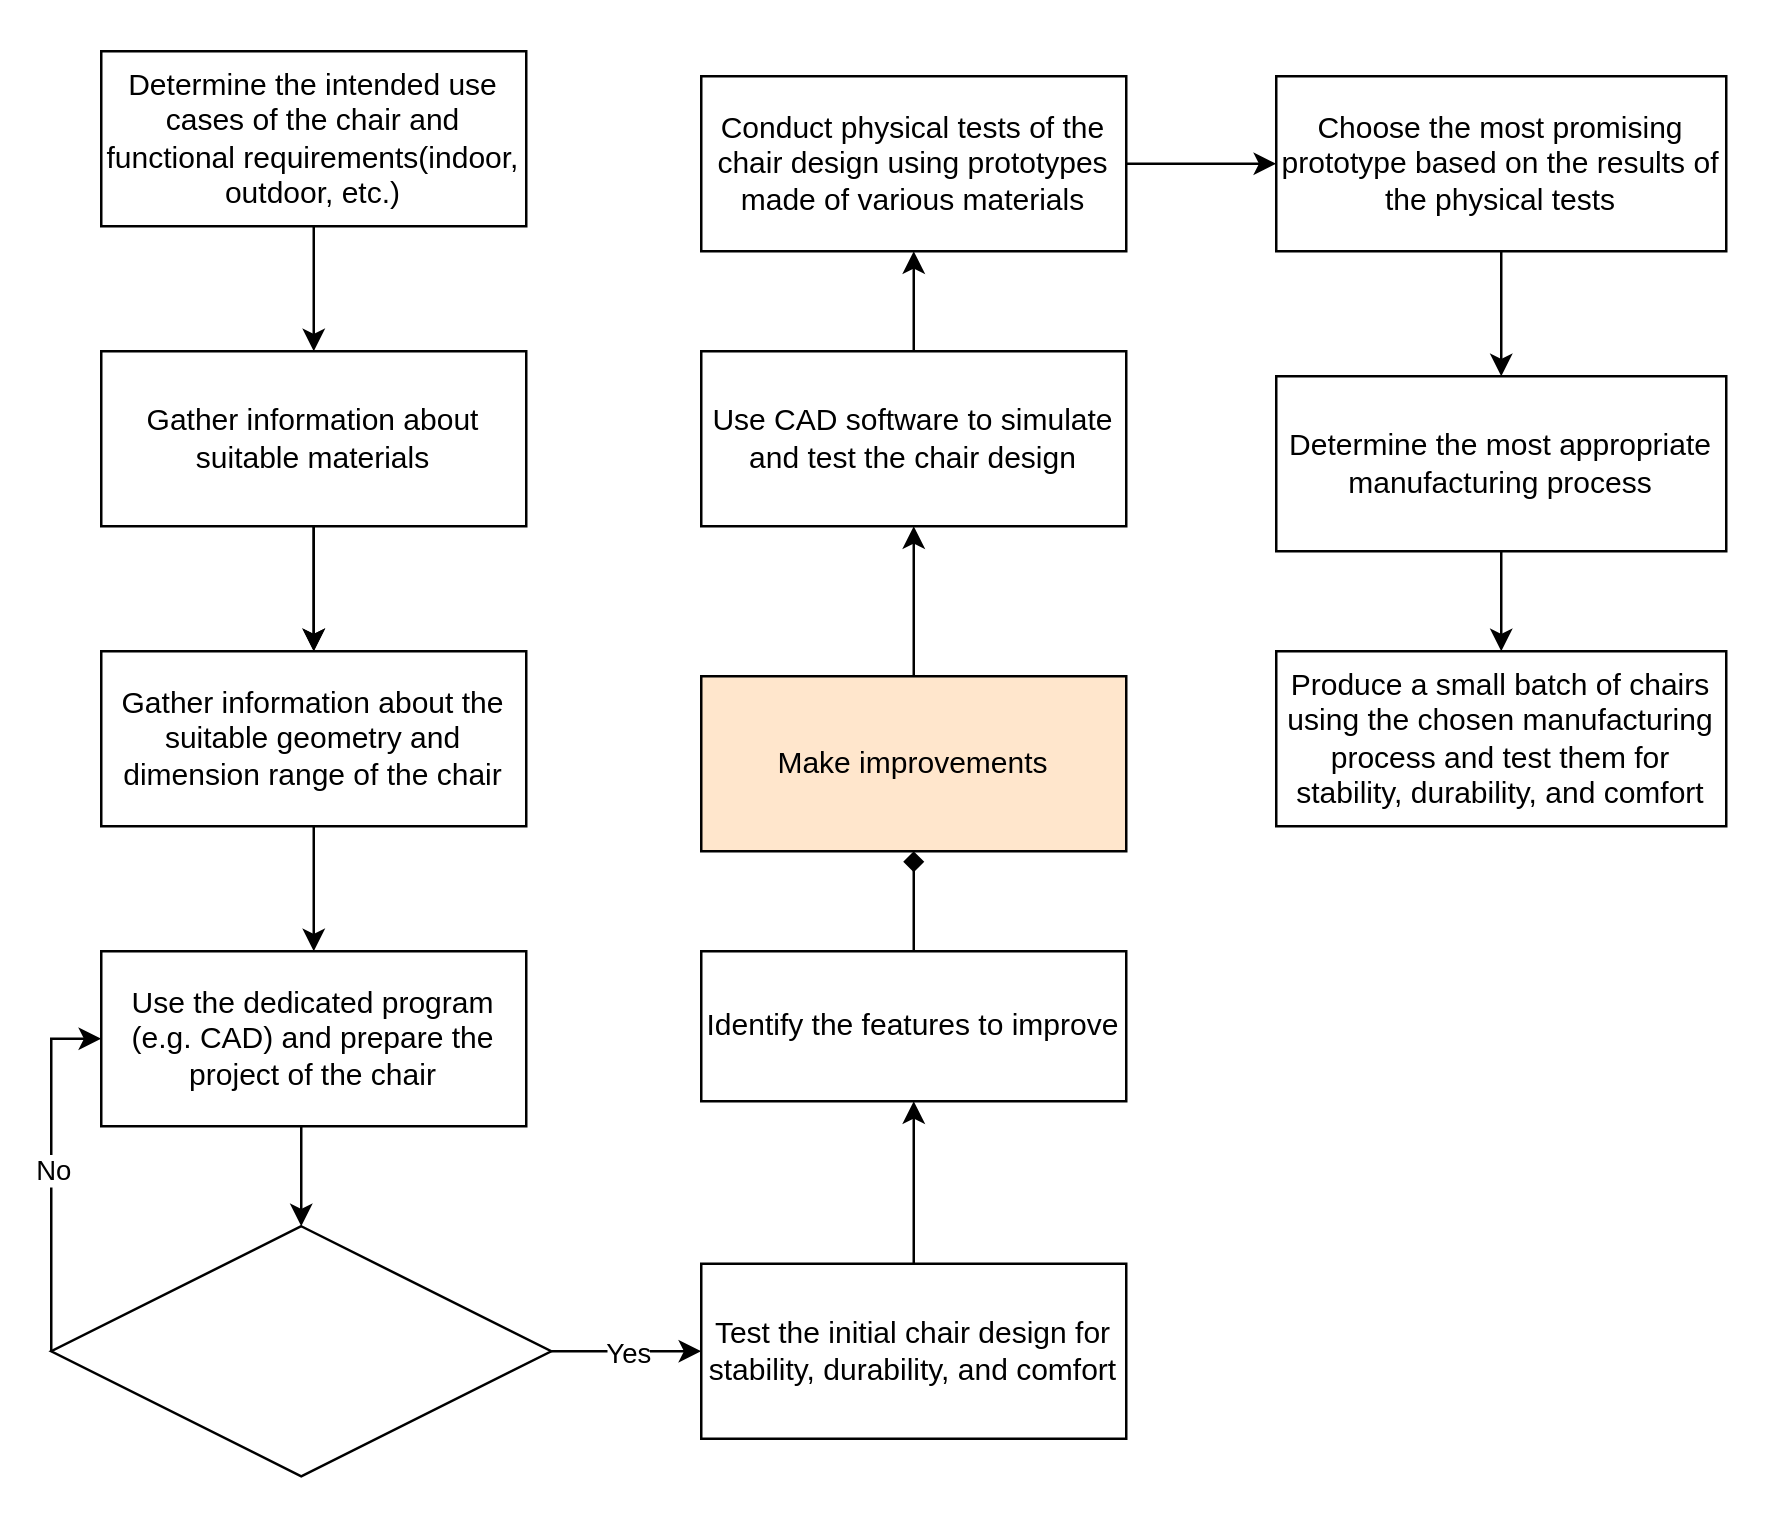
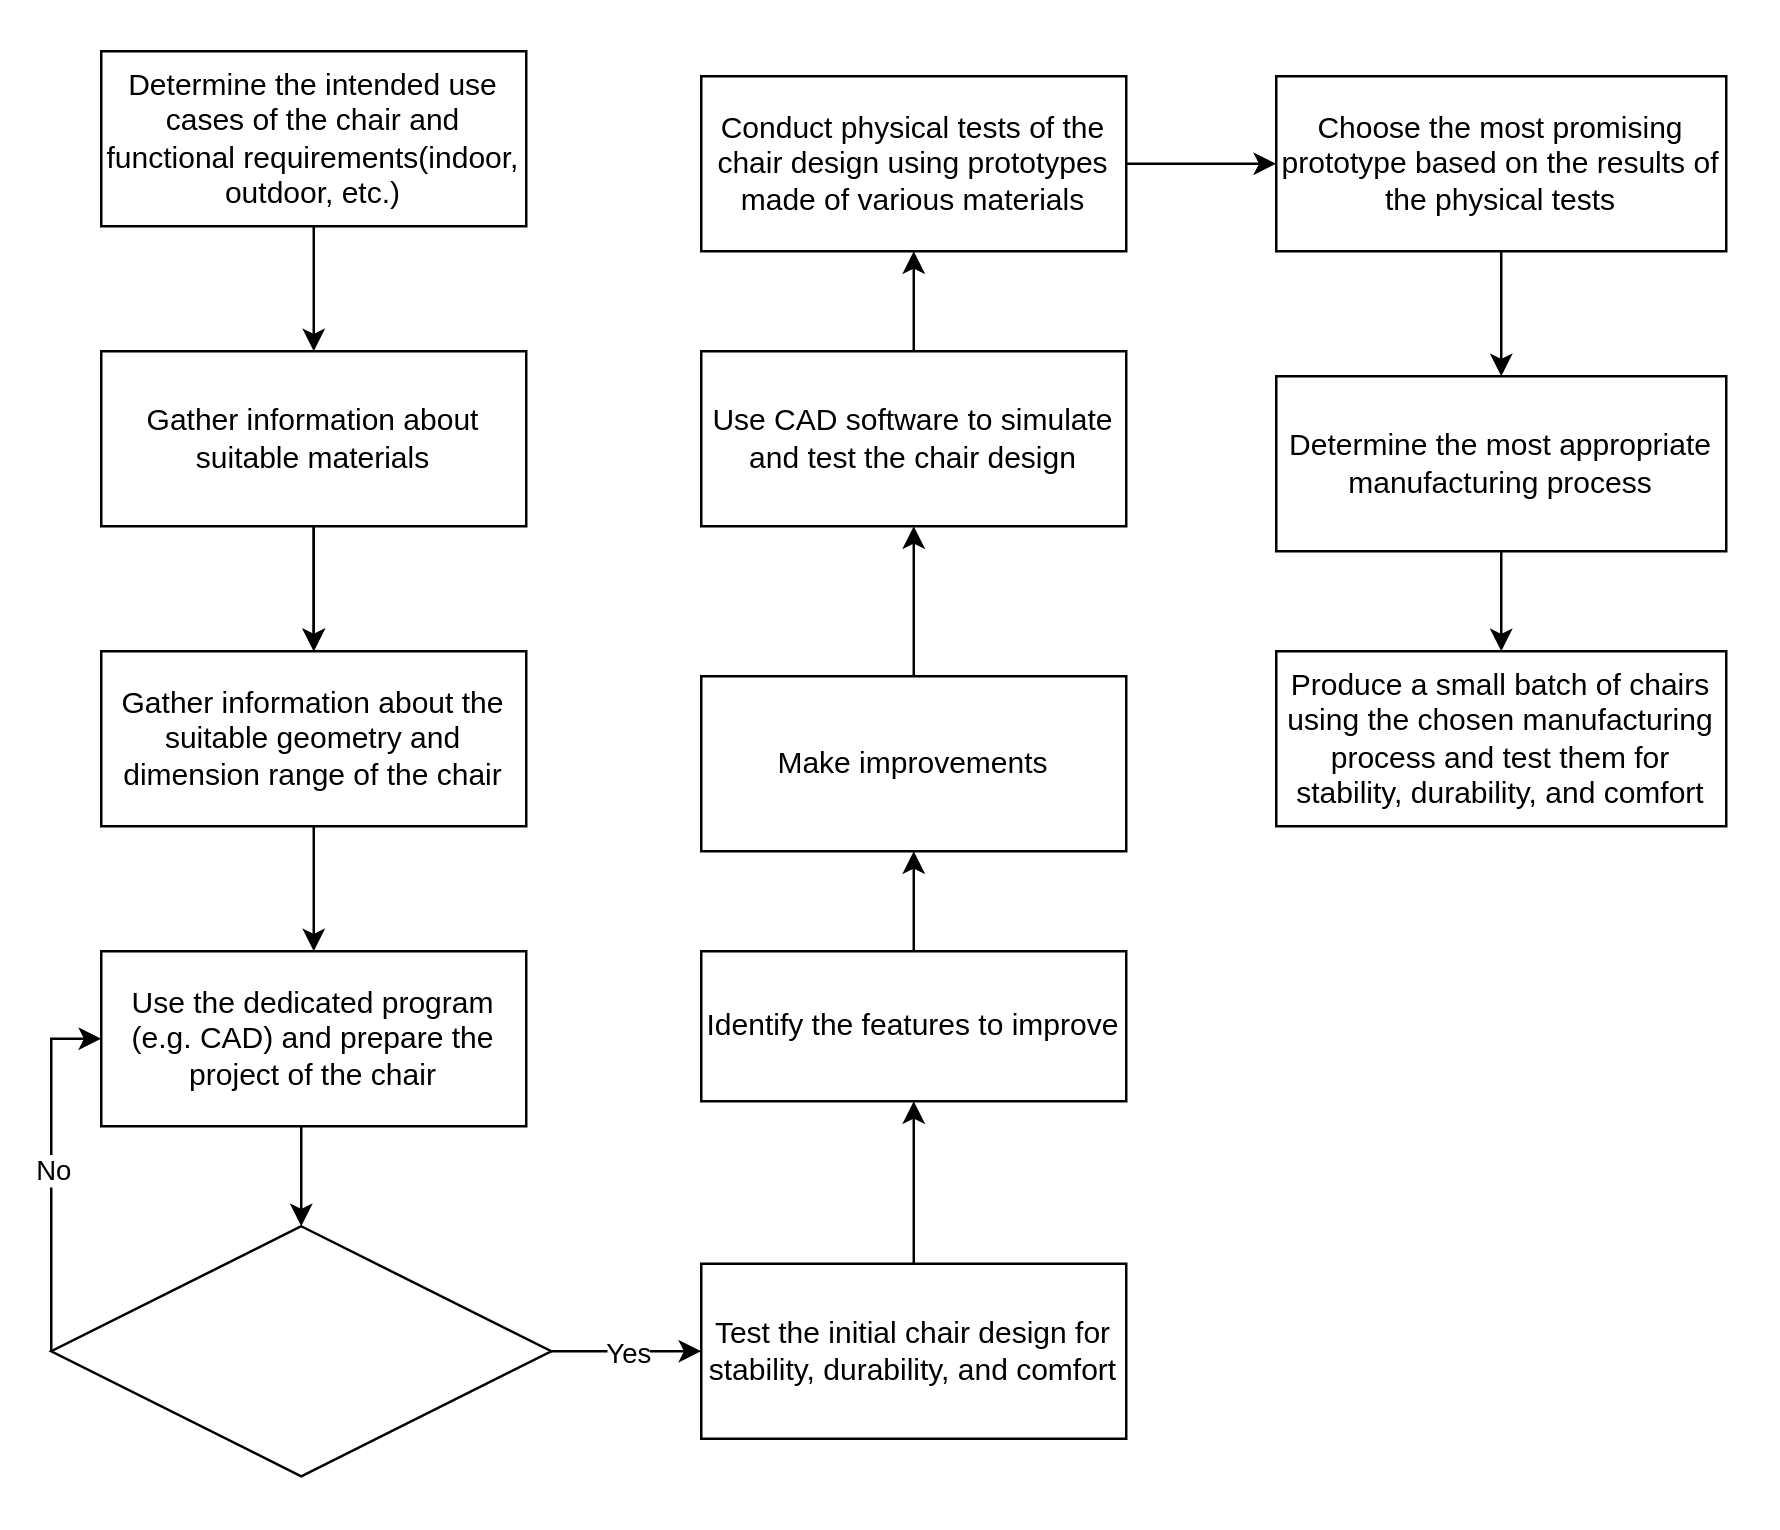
- <mxCell id="18" value="Make improvements" style="html=1;whiteSpace=wrap;fillColor=#ffe6cc;" vertex="1" parent="1"><mxGeometry x="280" y="270" width="170" height="70" as="geometry" /></mxCell>
+ <mxCell id="18" value="Make improvements" style="html=1;whiteSpace=wrap;" vertex="1" parent="1"><mxGeometry x="280" y="270" width="170" height="70" as="geometry" /></mxCell>
- <mxCell id="26" value="" style="endArrow=diamond;html=1;rounded=0;exitX=0.5;exitY=0;exitDx=0;exitDy=0;entryX=0.5;entryY=1;entryDx=0;entryDy=0;" edge="1" parent="1" source="17" target="18"><mxGeometry width="50" height="50" relative="1" as="geometry"><mxPoint x="330" y="410" as="sourcePoint" /><mxPoint x="380" y="360" as="targetPoint" /></mxGeometry></mxCell>
+ <mxCell id="26" value="" style="endArrow=classic;html=1;rounded=0;exitX=0.5;exitY=0;exitDx=0;exitDy=0;entryX=0.5;entryY=1;entryDx=0;entryDy=0;" edge="1" parent="1" source="17" target="18"><mxGeometry width="50" height="50" relative="1" as="geometry"><mxPoint x="330" y="410" as="sourcePoint" /><mxPoint x="380" y="360" as="targetPoint" /></mxGeometry></mxCell>
